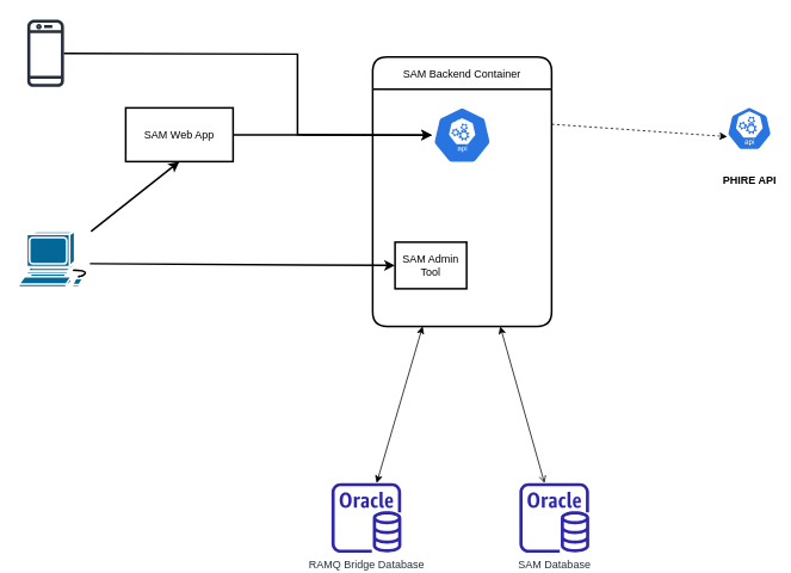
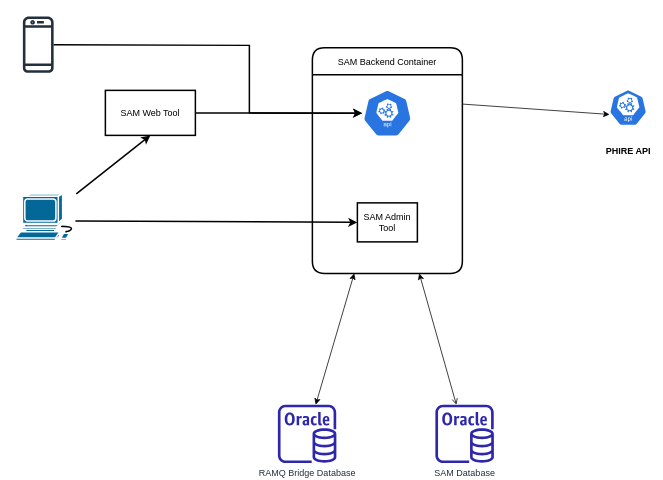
- <mxCell id="17" value="" style="endArrow=classic;html=1;rounded=0;fontSize=12;fontColor=#000000;strokeWidth=1;entryX=0.005;entryY=0.63;entryDx=0;entryDy=0;entryPerimeter=0;exitX=1;exitY=0.25;exitDx=0;exitDy=0;dashed=1;" edge="1" parent="1" source="13" target="16"><mxGeometry width="50" height="50" relative="1" as="geometry"><mxPoint x="702" y="249" as="sourcePoint" /><mxPoint x="752" y="199" as="targetPoint" /></mxGeometry></mxCell>
+ <mxCell id="17" value="" style="endArrow=classic;html=1;rounded=0;fontSize=12;fontColor=#000000;strokeWidth=1;entryX=0.005;entryY=0.63;entryDx=0;entryDy=0;entryPerimeter=0;exitX=1;exitY=0.25;exitDx=0;exitDy=0;" edge="1" parent="1" source="13" target="16"><mxGeometry width="50" height="50" relative="1" as="geometry"><mxPoint x="702" y="249" as="sourcePoint" /><mxPoint x="752" y="199" as="targetPoint" /></mxGeometry></mxCell>
- <mxCell id="4" value="SAM Web App" style="rounded=0;whiteSpace=wrap;html=1;strokeWidth=2;" parent="1" vertex="1"><mxGeometry x="140" y="120" width="120" height="60" as="geometry" /></mxCell>
+ <mxCell id="4" value="SAM Web Tool" style="rounded=0;whiteSpace=wrap;html=1;strokeWidth=2;" parent="1" vertex="1"><mxGeometry x="140" y="120" width="120" height="60" as="geometry" /></mxCell>
- <mxCell id="7" value="SAM Admin Tool" style="rounded=0;whiteSpace=wrap;html=1;strokeWidth=2;" parent="1" vertex="1"><mxGeometry x="441" y="270" width="80" height="52" as="geometry" /></mxCell>
+ <mxCell id="7" value="SAM Admin Tool" style="rounded=0;whiteSpace=wrap;html=1;strokeWidth=2;" parent="1" vertex="1"><mxGeometry x="476" y="270" width="80" height="52" as="geometry" /></mxCell>
